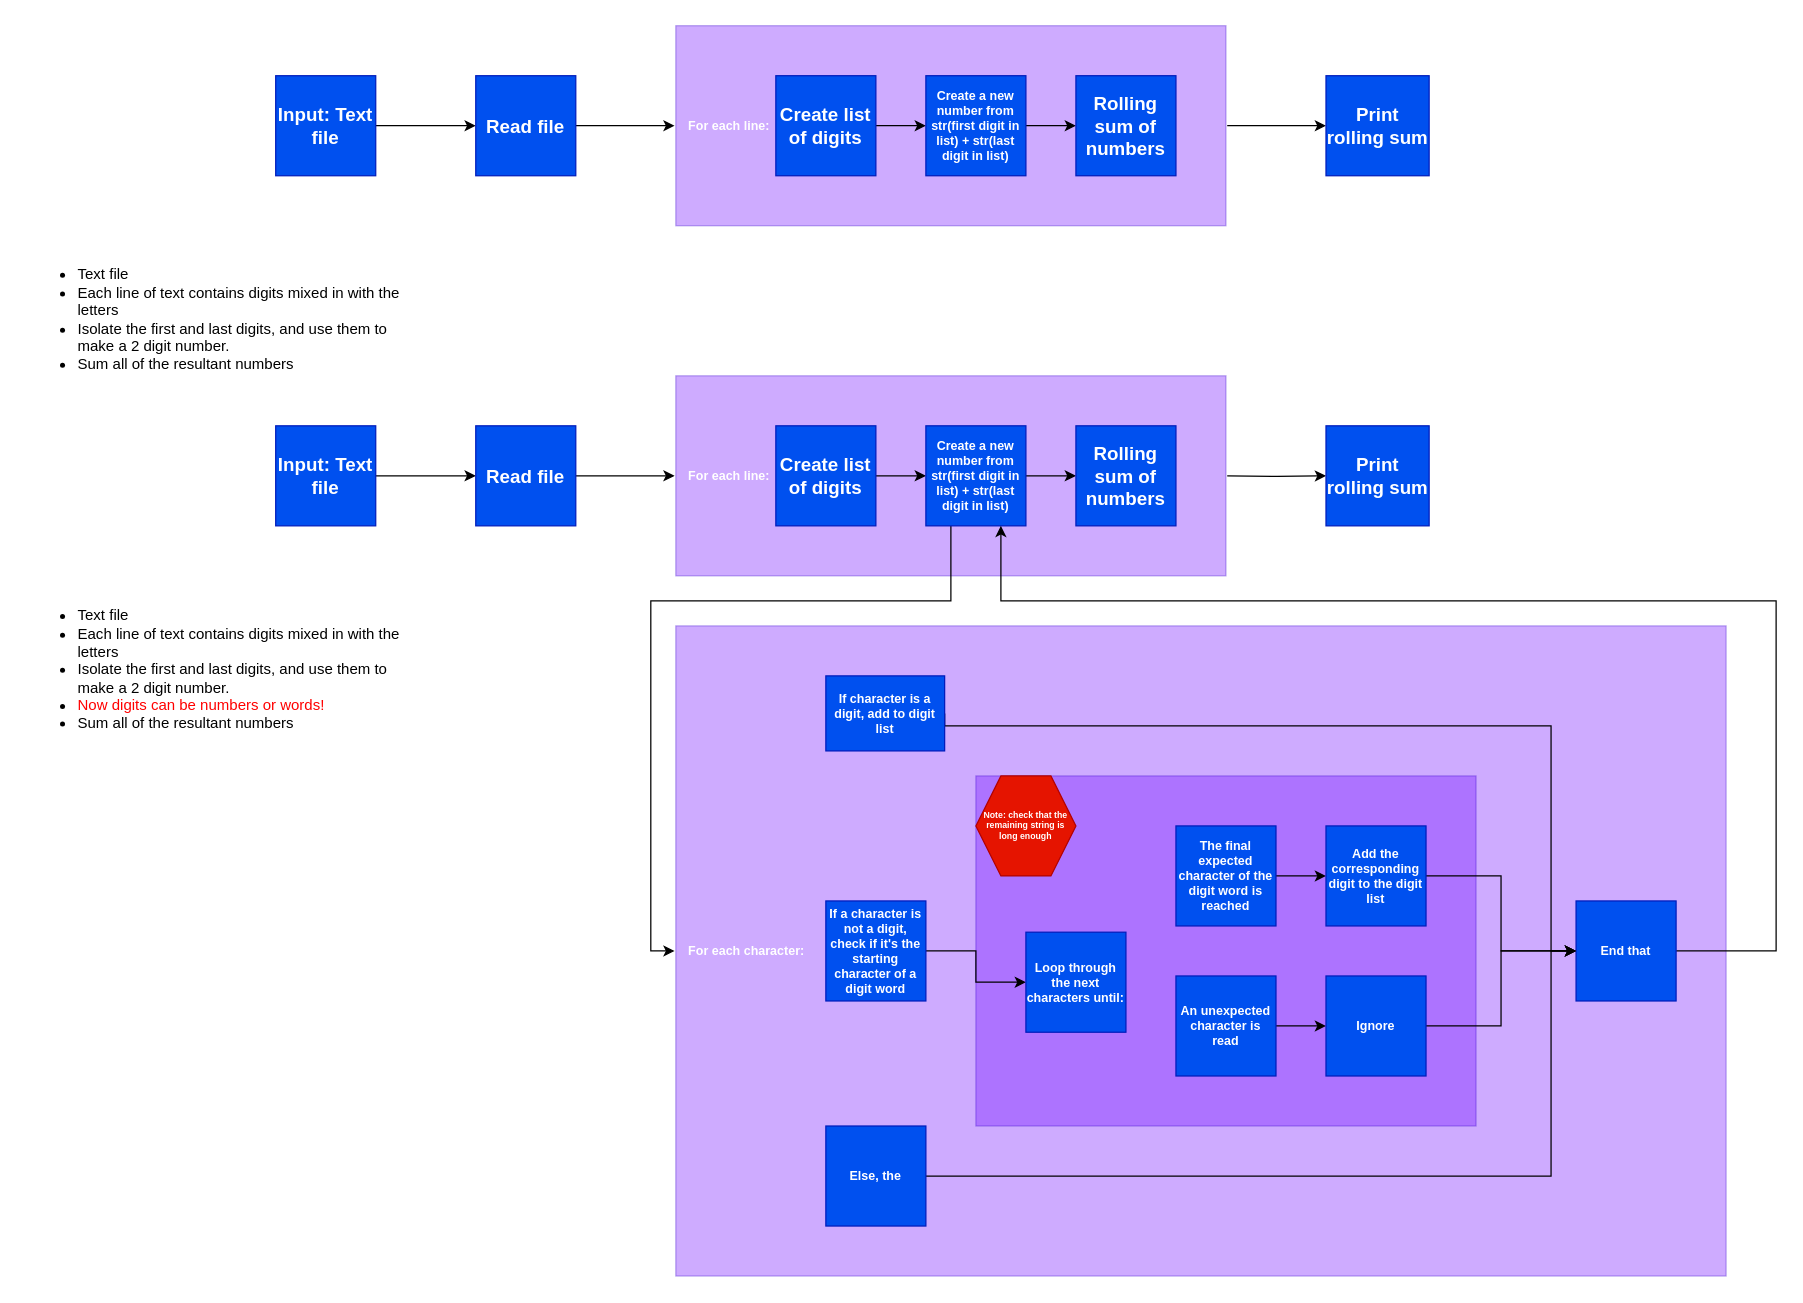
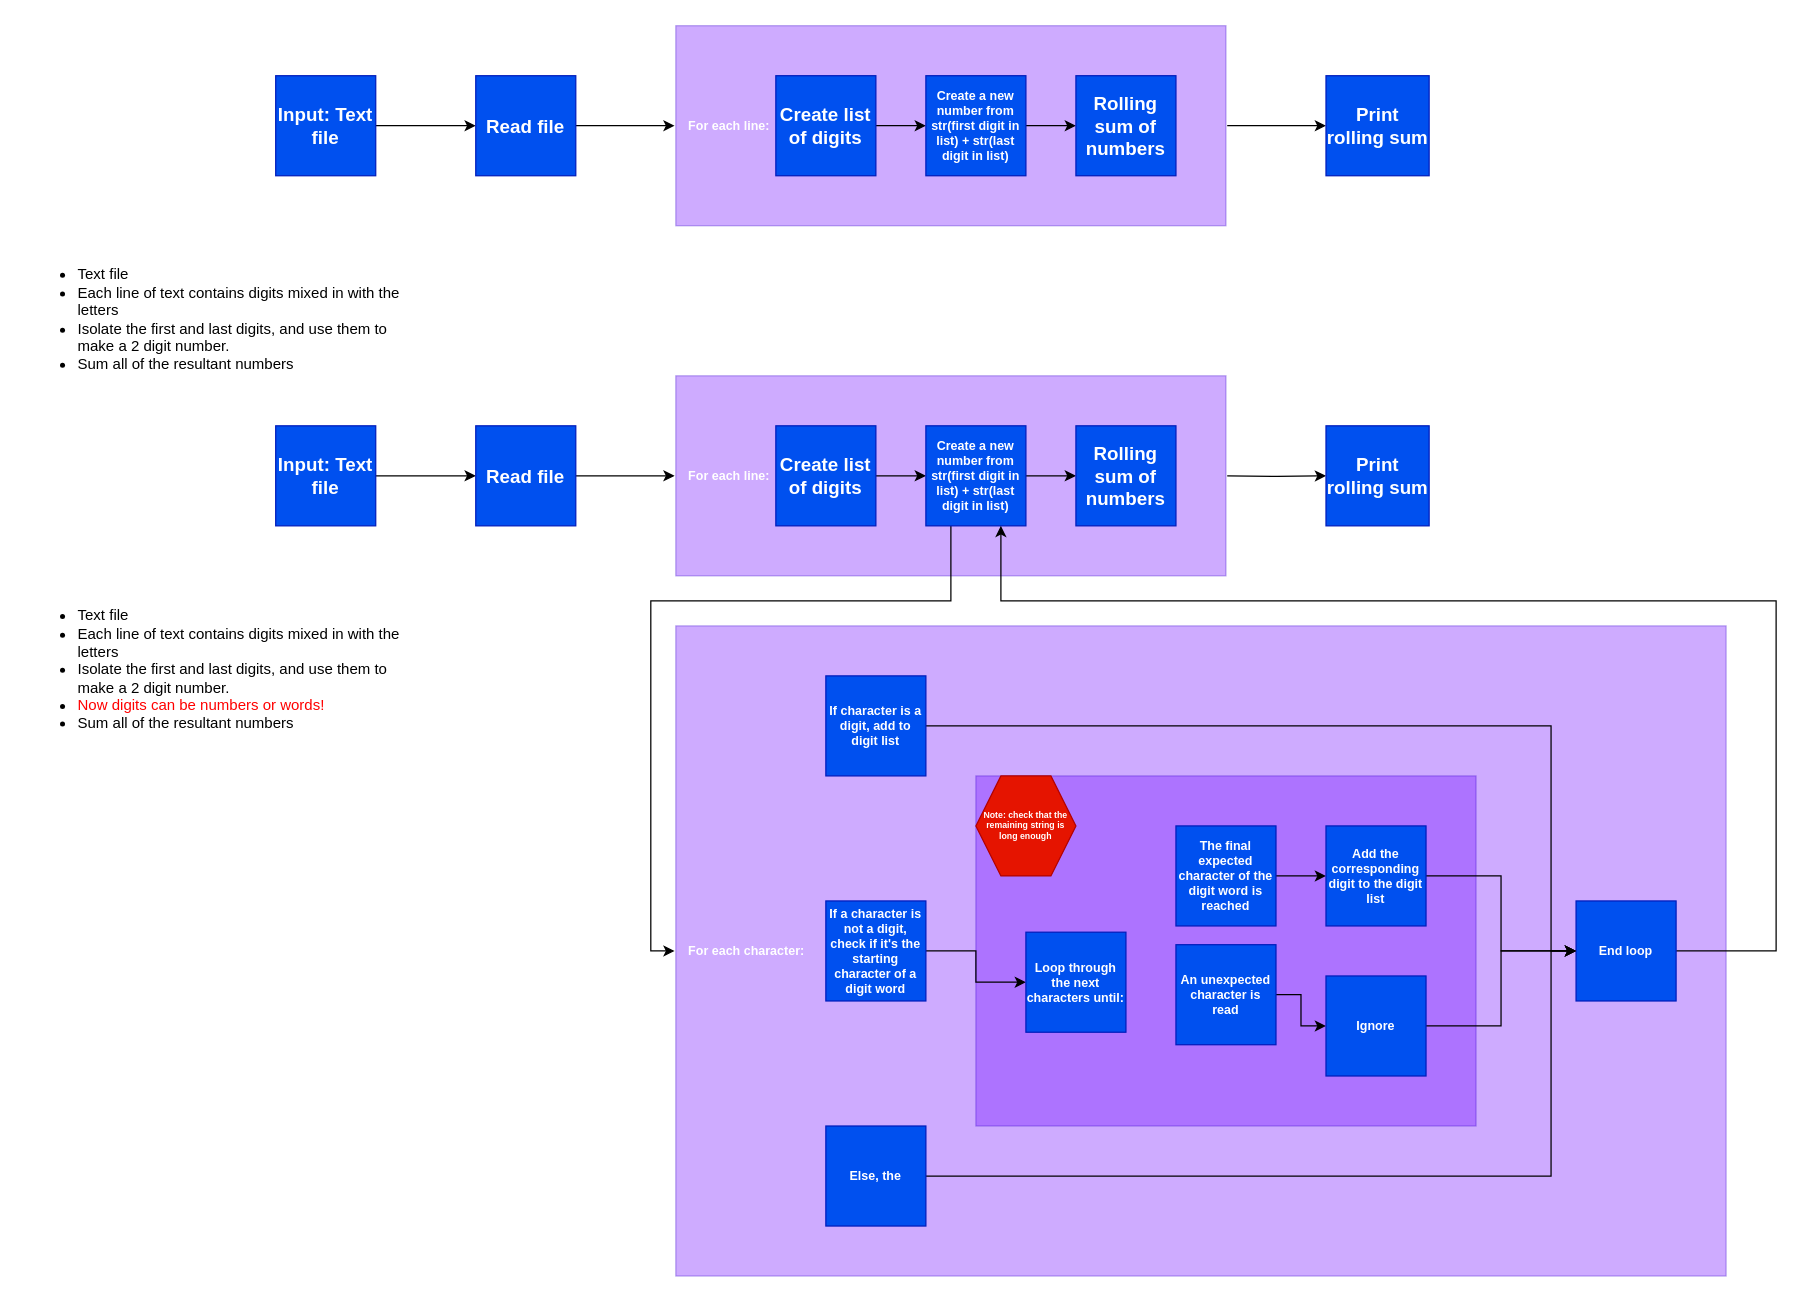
- <mxCell id="32" value="If character is a digit, add to digit list" style="rounded=0;whiteSpace=wrap;html=1;fillColor=#0050ef;fontColor=#ffffff;strokeColor=#001DBC;fontSize=10;fontStyle=1" parent="1" vertex="1"><mxGeometry x="660" y="540" width="95" height="60" as="geometry" /></mxCell>
+ <mxCell id="32" value="If character is a digit, add to digit list" style="rounded=0;whiteSpace=wrap;html=1;fillColor=#0050ef;fontColor=#ffffff;strokeColor=#001DBC;fontSize=10;fontStyle=1" parent="1" vertex="1"><mxGeometry x="660" y="540" width="80" height="80" as="geometry" /></mxCell>
- <mxCell id="36" value="End that" style="rounded=0;whiteSpace=wrap;html=1;fillColor=#0050ef;fontColor=#ffffff;strokeColor=#001DBC;fontSize=10;fontStyle=1" parent="1" vertex="1"><mxGeometry x="1260" y="720" width="80" height="80" as="geometry" /></mxCell>
+ <mxCell id="36" value="End loop" style="rounded=0;whiteSpace=wrap;html=1;fillColor=#0050ef;fontColor=#ffffff;strokeColor=#001DBC;fontSize=10;fontStyle=1" parent="1" vertex="1"><mxGeometry x="1260" y="720" width="80" height="80" as="geometry" /></mxCell>
- <mxCell id="43" value="An unexpected character is read" style="rounded=0;whiteSpace=wrap;html=1;fillColor=#0050ef;fontColor=#ffffff;strokeColor=#001DBC;fontSize=10;fontStyle=1" parent="1" vertex="1"><mxGeometry x="940" y="780" width="80" height="80" as="geometry" /></mxCell>
+ <mxCell id="43" value="An unexpected character is read" style="rounded=0;whiteSpace=wrap;html=1;fillColor=#0050ef;fontColor=#ffffff;strokeColor=#001DBC;fontSize=10;fontStyle=1" parent="1" vertex="1"><mxGeometry x="940" y="755" width="80" height="80" as="geometry" /></mxCell>
